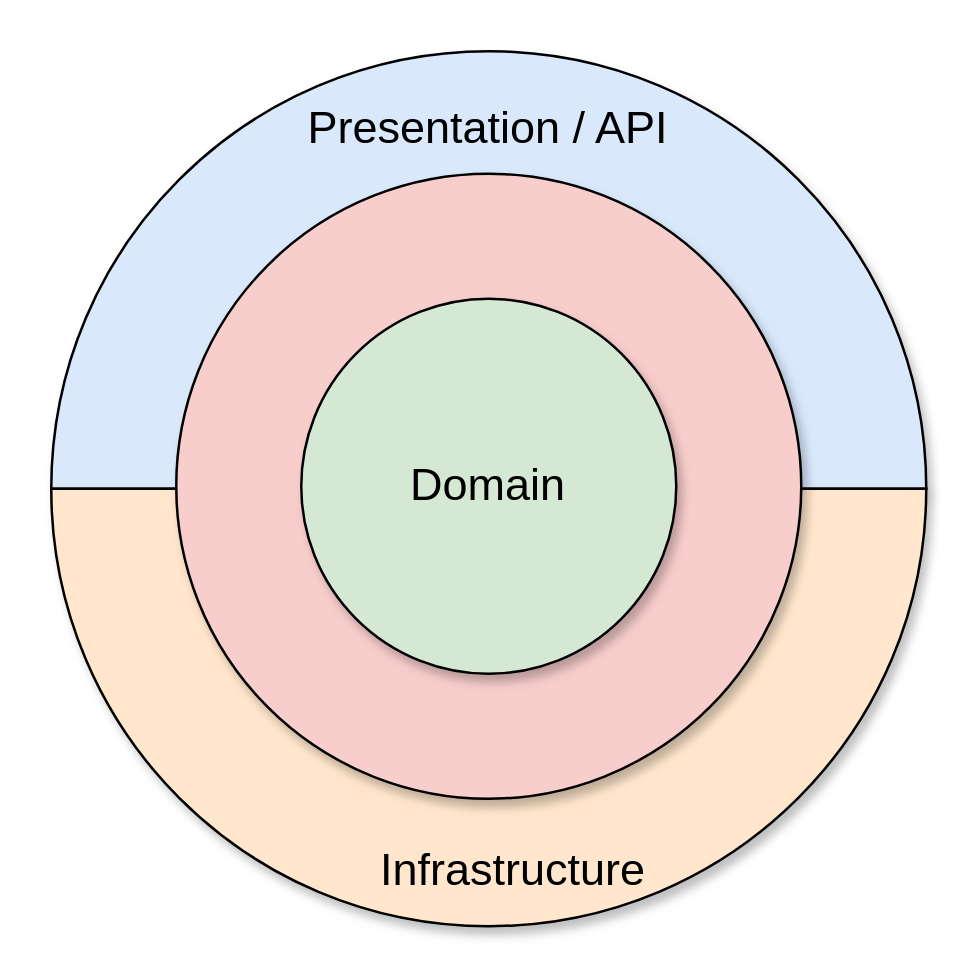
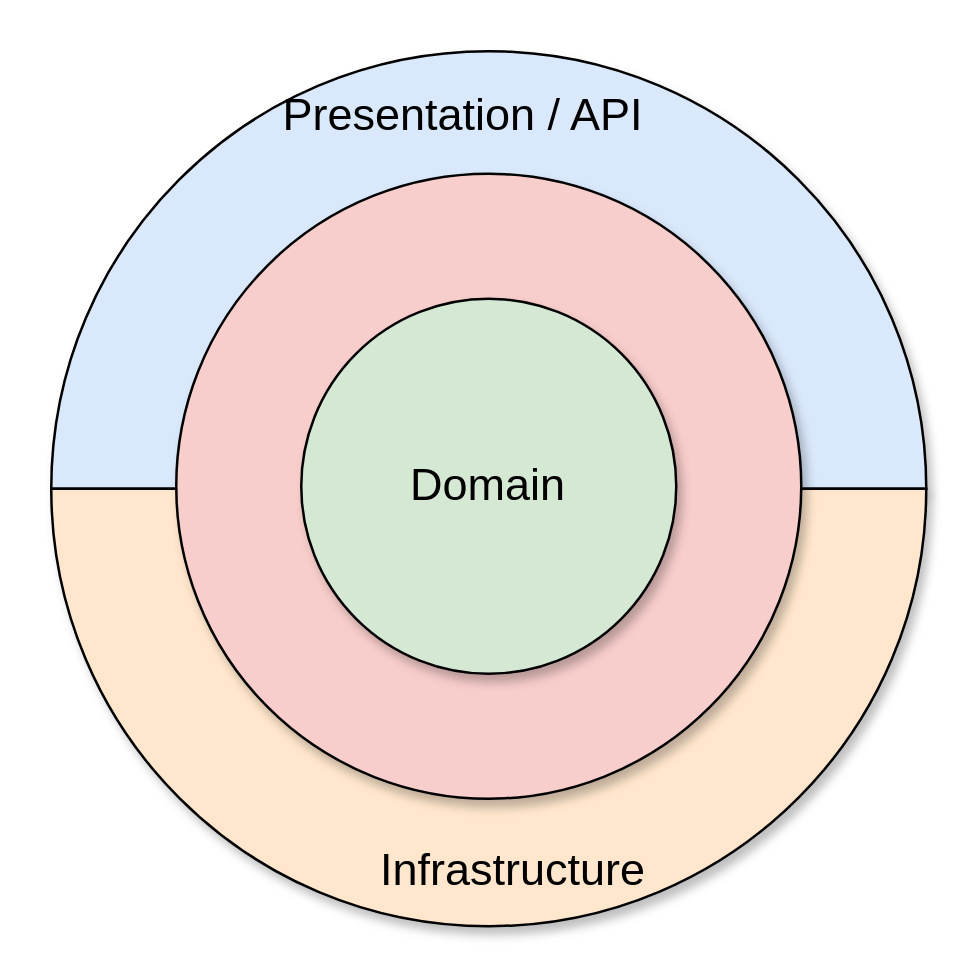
- <mxCell id="6" value="Presentation / API" style="text;html=1;strokeColor=none;fillColor=none;align=center;verticalAlign=middle;whiteSpace=wrap;rounded=0;fontStyle=0;fontSize=18;shadow=1;sketch=0;" vertex="1" parent="1"><mxGeometry x="85" y="36" width="220" height="30" as="geometry" /></mxCell>
+ <mxCell id="6" value="Presentation / API" style="text;html=1;strokeColor=none;fillColor=none;align=center;verticalAlign=middle;whiteSpace=wrap;rounded=0;fontStyle=0;fontSize=18;shadow=1;sketch=0;" vertex="1" parent="1"><mxGeometry x="75" y="31" width="220" height="30" as="geometry" /></mxCell>
